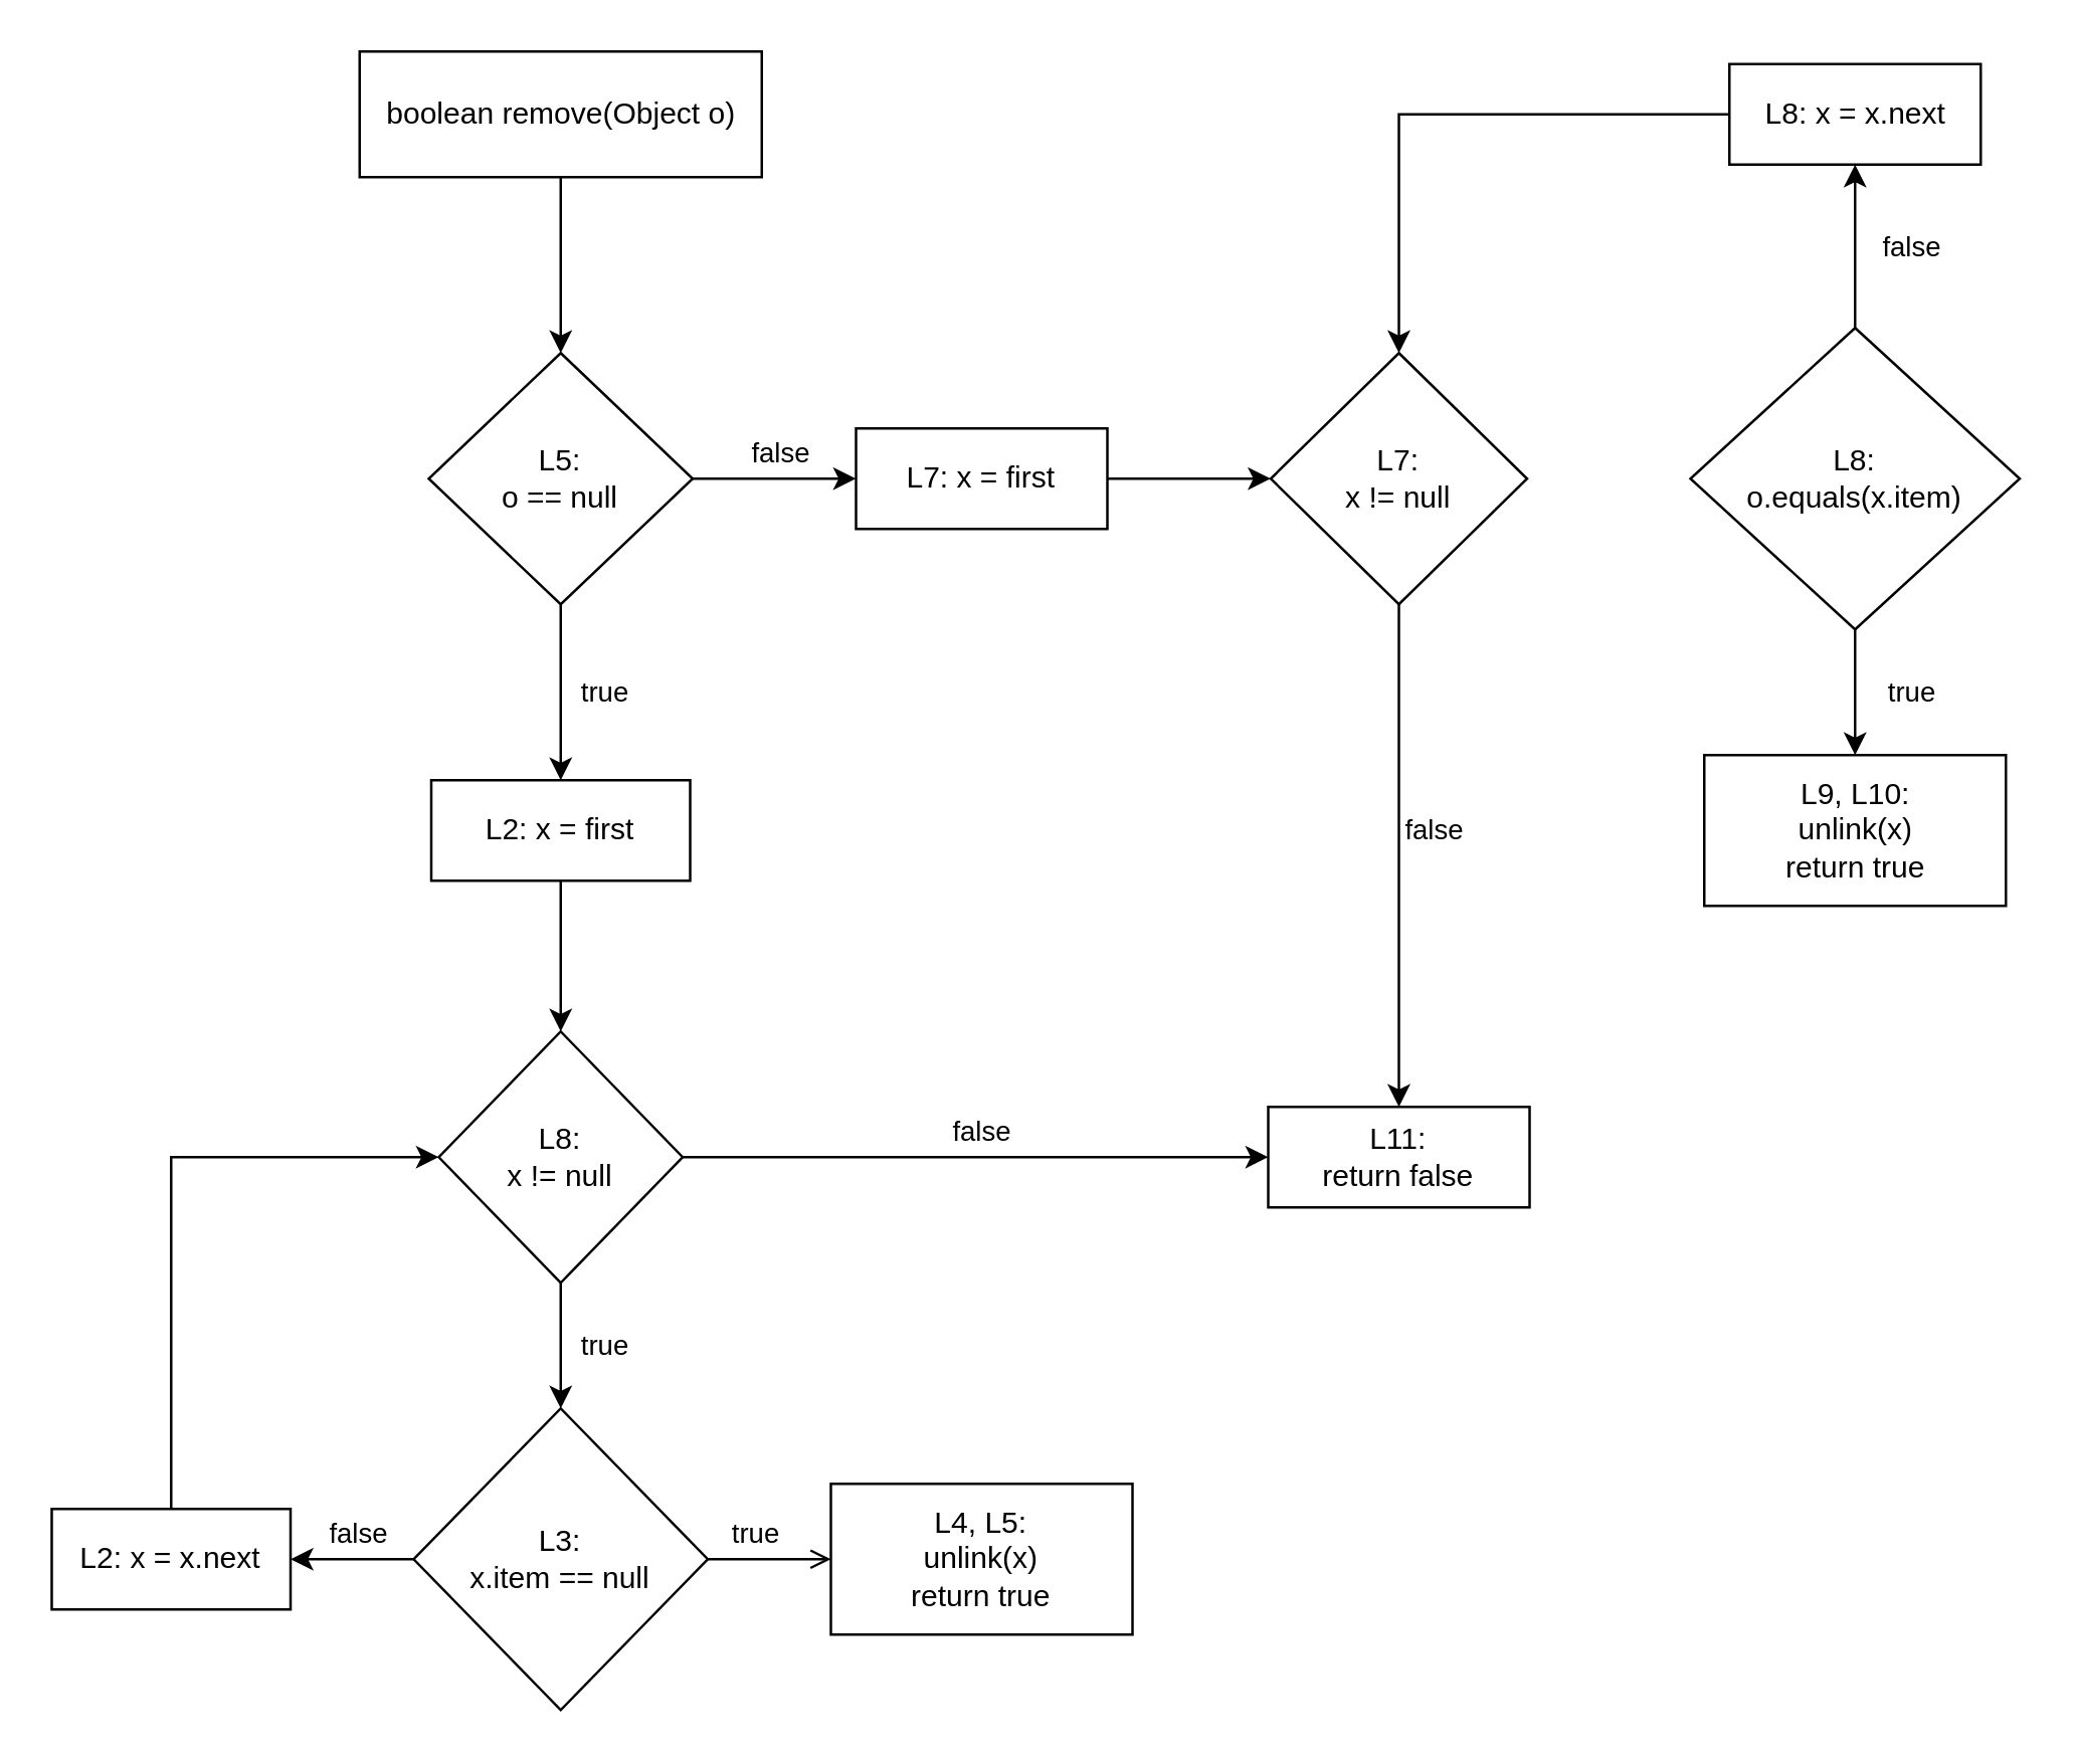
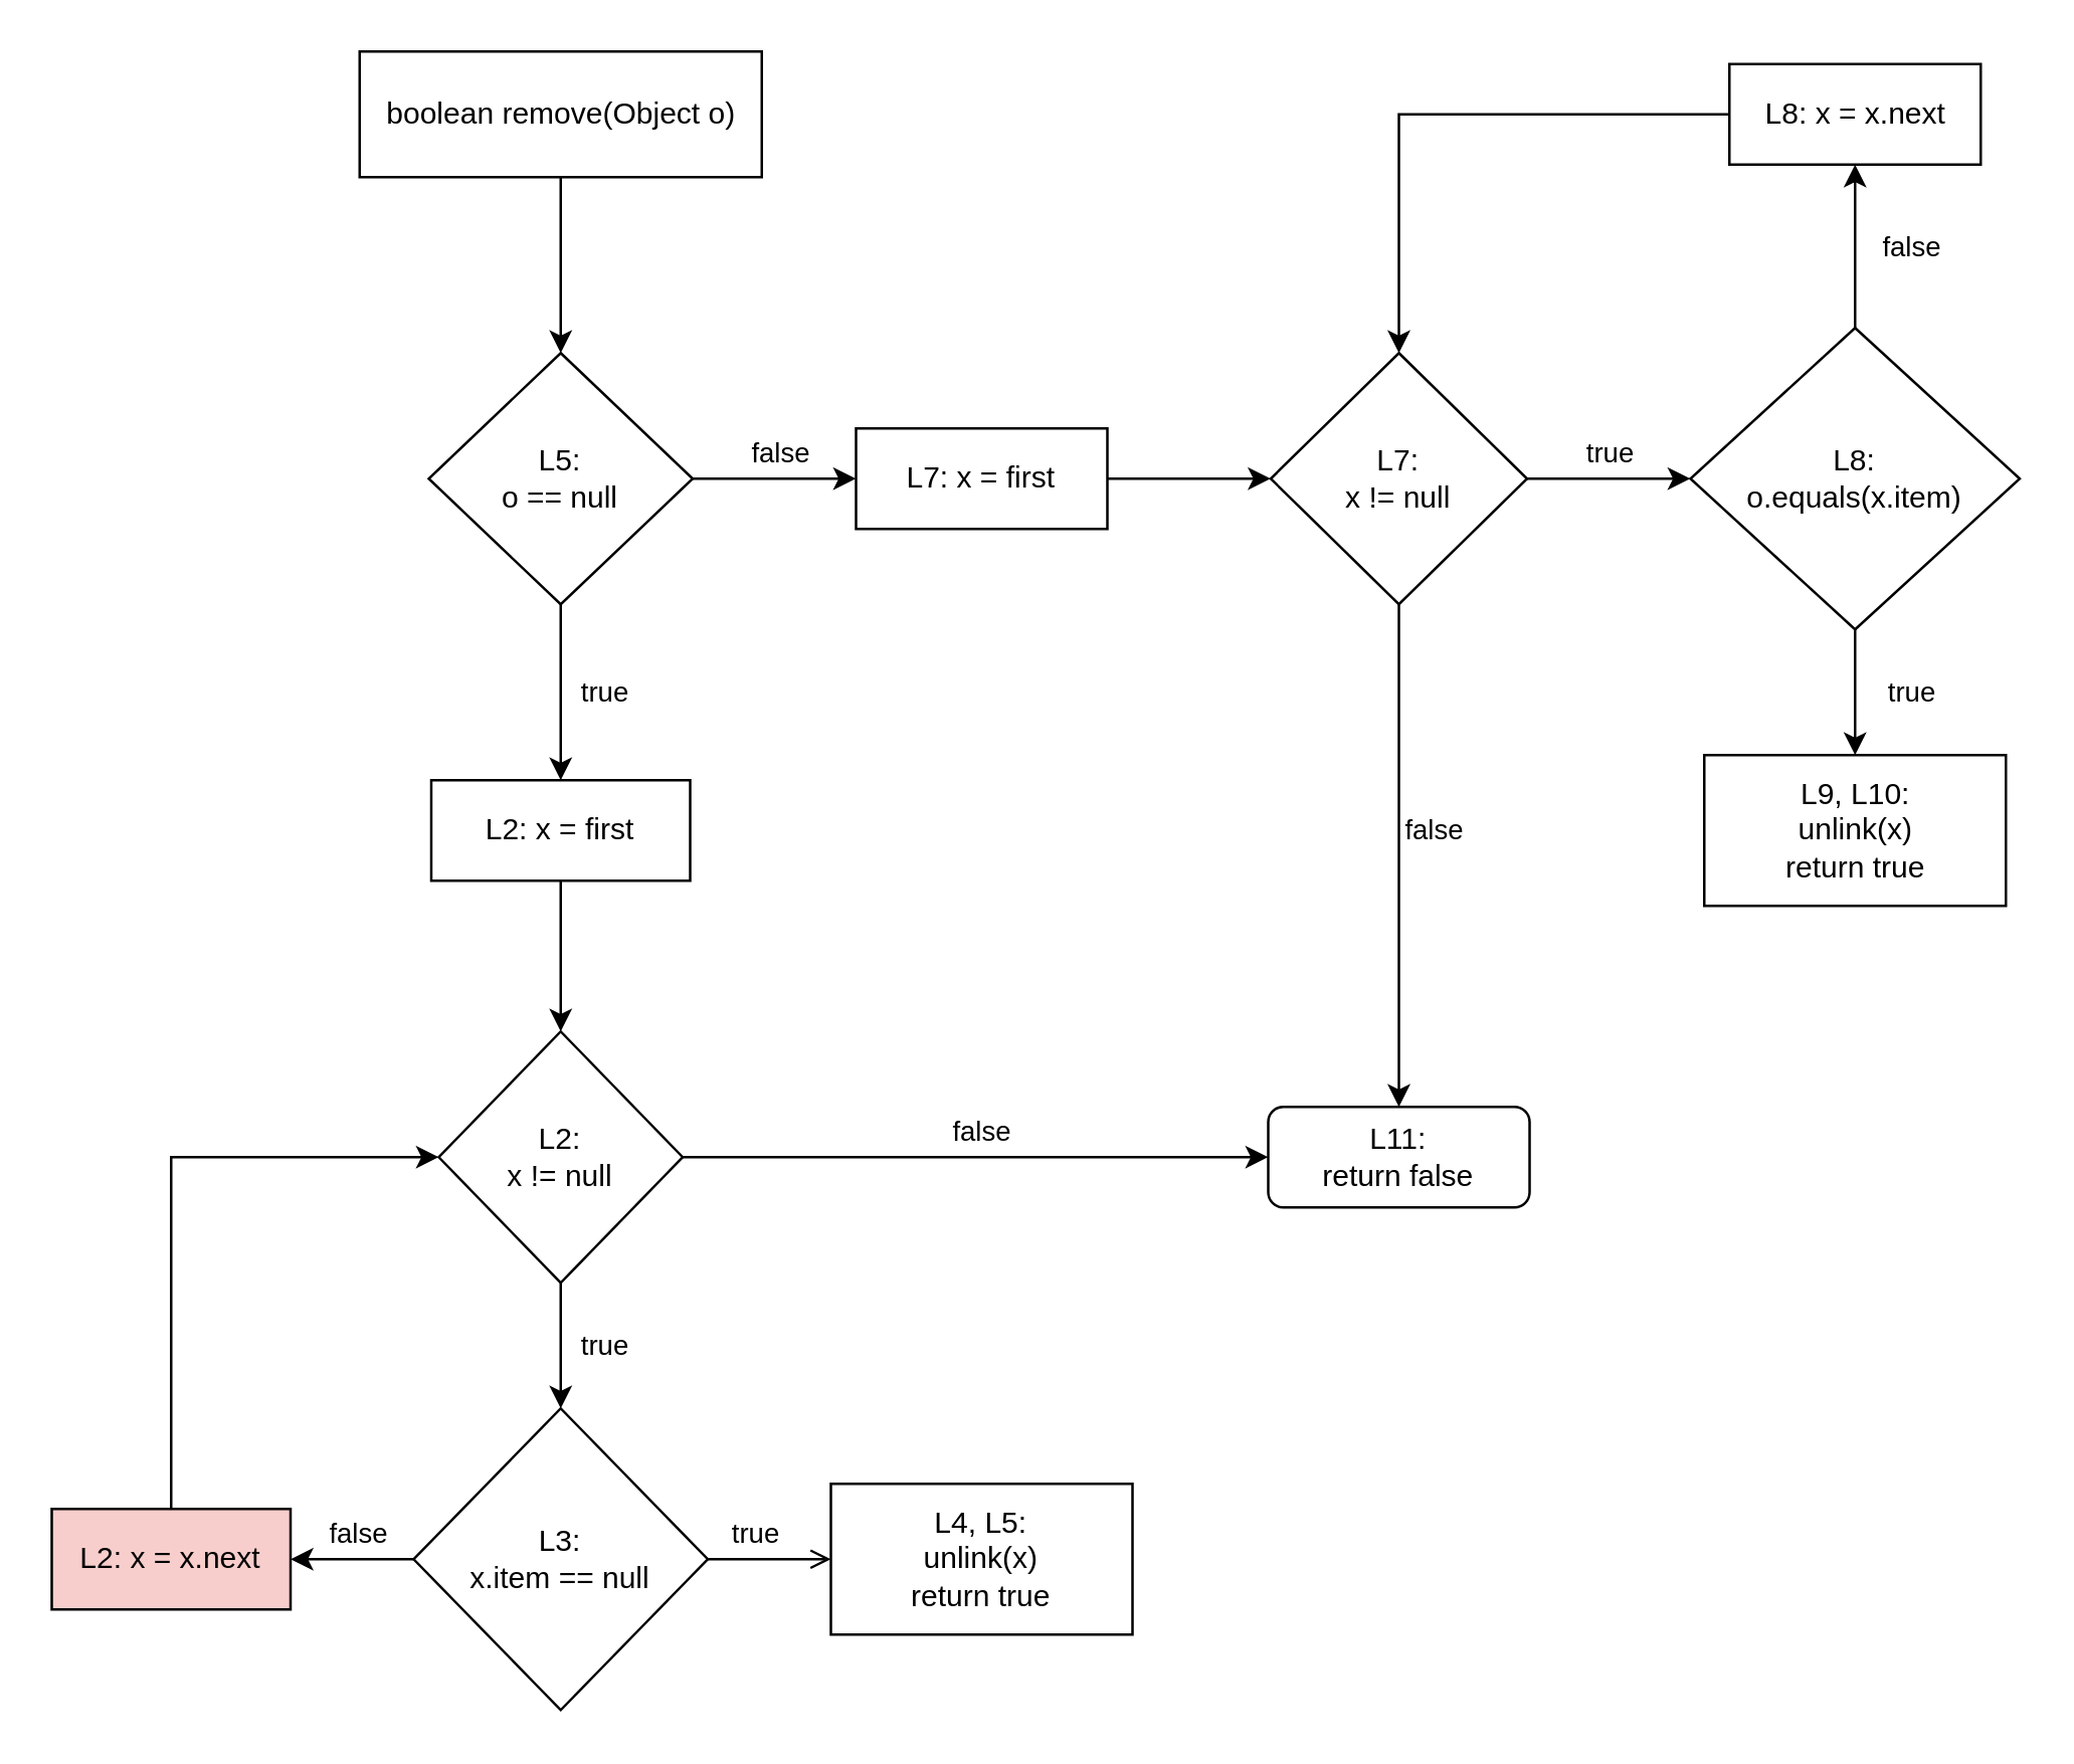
+ <mxCell id="9" value="&lt;div&gt;true&lt;/div&gt;" style="edgeStyle=orthogonalEdgeStyle;rounded=0;orthogonalLoop=1;jettySize=auto;html=1;entryX=0;entryY=0.5;entryDx=0;entryDy=0;labelBackgroundColor=none;" edge="1" parent="1" source="11" target="14"><mxGeometry x="0.015" y="10" relative="1" as="geometry"><mxPoint as="offset" /></mxGeometry></mxCell>
- <mxCell id="21" value="&lt;div&gt;L8: &lt;br&gt;&lt;/div&gt;&lt;div&gt;x != null&lt;/div&gt;" style="rhombus;whiteSpace=wrap;html=1;" vertex="1" parent="1"><mxGeometry x="174" y="410" width="97" height="100" as="geometry" /></mxCell>
+ <mxCell id="21" value="&lt;div&gt;L2: &lt;br&gt;&lt;/div&gt;&lt;div&gt;x != null&lt;/div&gt;" style="rhombus;whiteSpace=wrap;html=1;" vertex="1" parent="1"><mxGeometry x="174" y="410" width="97" height="100" as="geometry" /></mxCell>
- <mxCell id="29" value="&lt;div&gt;L11:&lt;/div&gt;&lt;div&gt;return false&lt;br&gt;&lt;/div&gt;" style="rounded=0;whiteSpace=wrap;html=1;" vertex="1" parent="1"><mxGeometry x="504" y="440" width="104" height="40" as="geometry" /></mxCell>
+ <mxCell id="29" value="&lt;div&gt;L11:&lt;/div&gt;&lt;div&gt;return false&lt;br&gt;&lt;/div&gt;" style="whiteSpace=wrap;html=1;rounded=1;" vertex="1" parent="1"><mxGeometry x="504" y="440" width="104" height="40" as="geometry" /></mxCell>
- <mxCell id="26" value="&lt;div&gt;L2: x = x.next&lt;/div&gt;" style="rounded=0;whiteSpace=wrap;html=1;" vertex="1" parent="1"><mxGeometry x="20" y="600" width="95" height="40" as="geometry" /></mxCell>
+ <mxCell id="26" value="&lt;div&gt;L2: x = x.next&lt;/div&gt;" style="rounded=0;whiteSpace=wrap;html=1;fillColor=#f8cecc;" vertex="1" parent="1"><mxGeometry x="20" y="600" width="95" height="40" as="geometry" /></mxCell>
